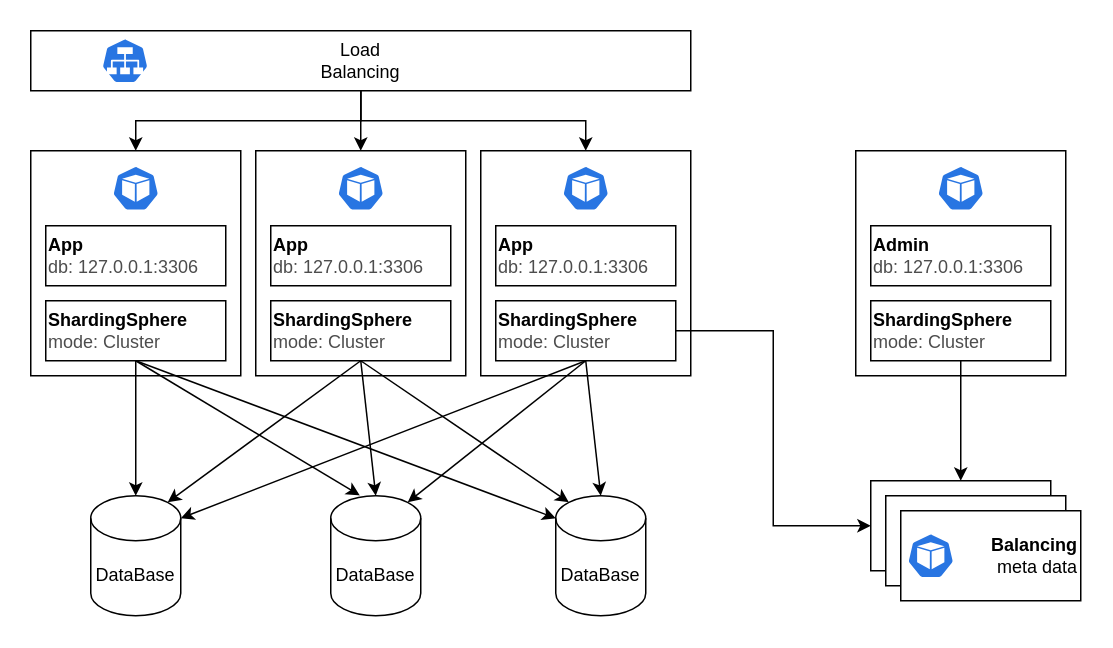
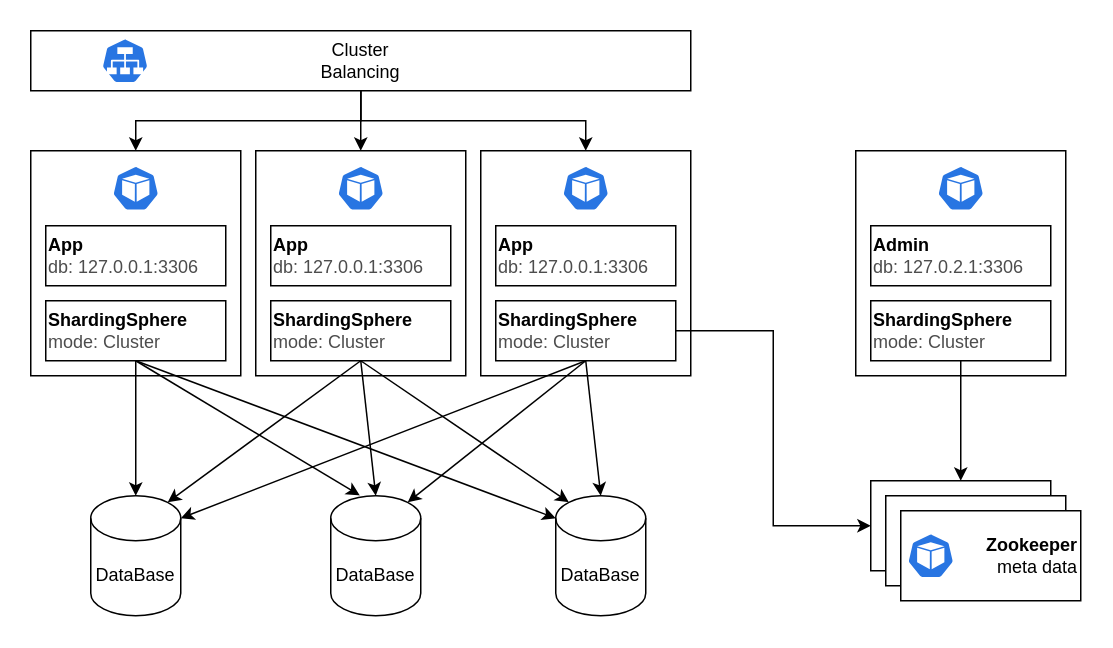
- <mxCell id="3" value="Load&lt;br&gt;Balancing" style="rounded=0;whiteSpace=wrap;html=1;" vertex="1" parent="2"><mxGeometry width="440" height="40" as="geometry" /></mxCell>
+ <mxCell id="3" value="Cluster&lt;br&gt;Balancing" style="rounded=0;whiteSpace=wrap;html=1;" vertex="1" parent="2"><mxGeometry width="440" height="40" as="geometry" /></mxCell>
- <mxCell id="22" value="&lt;b&gt;Admin&lt;/b&gt;&lt;br&gt;&lt;font color=&quot;#4d4d4d&quot;&gt;db: 127.0.0.1:3306&lt;/font&gt;" style="rounded=0;whiteSpace=wrap;html=1;align=left;" vertex="1" parent="20"><mxGeometry x="10" y="50" width="120" height="40" as="geometry" /></mxCell>
+ <mxCell id="22" value="&lt;b&gt;Admin&lt;/b&gt;&lt;br&gt;&lt;font color=&quot;#4d4d4d&quot;&gt;db: 127.0.2.1:3306&lt;/font&gt;" style="rounded=0;whiteSpace=wrap;html=1;align=left;" vertex="1" parent="20"><mxGeometry x="10" y="50" width="120" height="40" as="geometry" /></mxCell>
- <mxCell id="28" value="&lt;b&gt;Balancing&lt;/b&gt;&lt;br&gt;meta data" style="rounded=0;whiteSpace=wrap;html=1;align=right;" vertex="1" parent="25"><mxGeometry x="20" y="20" width="120" height="60" as="geometry" /></mxCell>
+ <mxCell id="28" value="&lt;b&gt;Zookeeper&lt;/b&gt;&lt;br&gt;meta data" style="rounded=0;whiteSpace=wrap;html=1;align=right;" vertex="1" parent="25"><mxGeometry x="20" y="20" width="120" height="60" as="geometry" /></mxCell>
